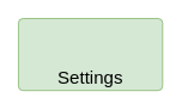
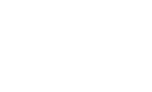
- <mxCell id="2" value="&lt;font style=&quot;font-size: 20px&quot;&gt;Settings&lt;/font&gt;" style="html=1;shadow=0;dashed=0;shape=mxgraph.bootstrap.rrect;rSize=5;strokeColor=#82b366;html=1;whiteSpace=wrap;fillColor=#d5e8d4;verticalAlign=center;align=center;spacing=20;spacingBottom=0;fontSize=14;" vertex="1" parent="1"><mxGeometry x="20" y="20" width="160" height="80" as="geometry" /></mxCell>
